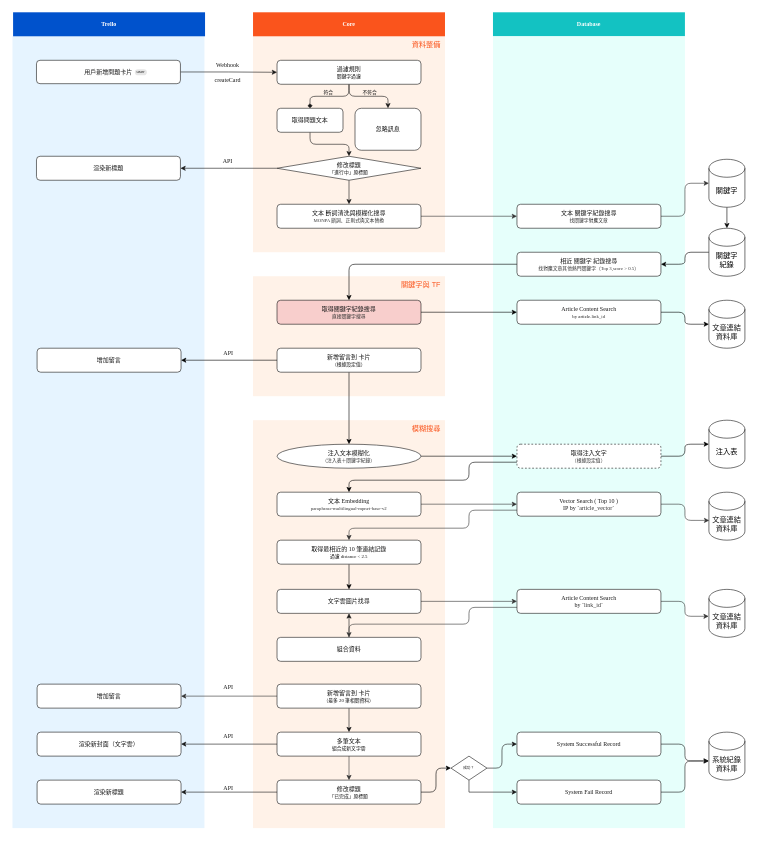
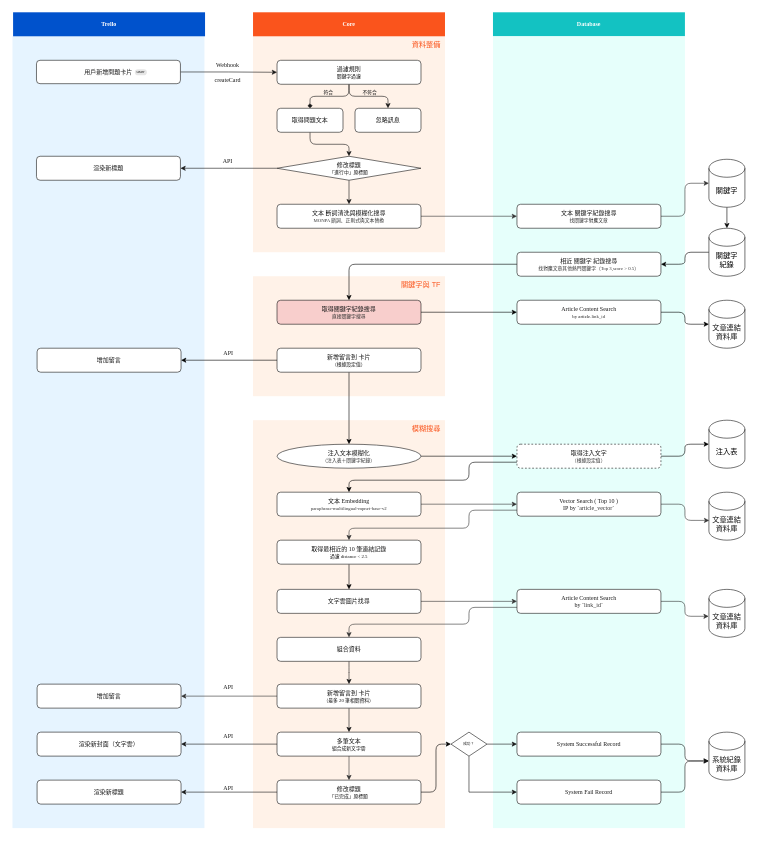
- <mxCell id="67" value="忽略訊息" style="whiteSpace=wrap;html=1;rounded=1;fontFamily=Verdana;fontSize=10;fillColor=#FFFFFF;strokeColor=#171717;fontColor=#171717;" parent="1" vertex="1"><mxGeometry x="591" y="180" width="110" height="70" as="geometry" /></mxCell>
+ <mxCell id="67" value="忽略訊息" style="whiteSpace=wrap;html=1;rounded=1;fontFamily=Verdana;fontSize=10;fillColor=#FFFFFF;strokeColor=#171717;fontColor=#171717;" parent="1" vertex="1"><mxGeometry x="591" y="180" width="110" height="40" as="geometry" /></mxCell>
- <mxCell id="19" style="edgeStyle=orthogonalEdgeStyle;rounded=1;orthogonalLoop=1;jettySize=auto;html=1;fontFamily=Verdana;fontSize=10;strokeColor=#171717;" parent="1" source="20" target="18" edge="1"><mxGeometry relative="1" as="geometry" /></mxCell>
+ <mxCell id="19" style="edgeStyle=orthogonalEdgeStyle;rounded=1;orthogonalLoop=1;jettySize=auto;html=1;entryX=0.5;entryY=0;entryDx=0;entryDy=0;fontFamily=Verdana;fontSize=10;strokeColor=#171717;" parent="1" source="20" target="23" edge="1"><mxGeometry relative="1" as="geometry" /></mxCell>
- <mxCell id="48" value="成功？" style="rhombus;whiteSpace=wrap;html=1;fontSize=6;fillColor=#FFFFFF;strokeColor=#171717;fontColor=#171717;" parent="1" vertex="1"><mxGeometry x="751" y="1260" width="60" height="40" as="geometry" /></mxCell>
+ <mxCell id="48" value="成功？" style="rhombus;whiteSpace=wrap;html=1;fontSize=6;fillColor=#FFFFFF;strokeColor=#171717;fontColor=#171717;" parent="1" vertex="1"><mxGeometry x="751" y="1220" width="60" height="40" as="geometry" /></mxCell>
